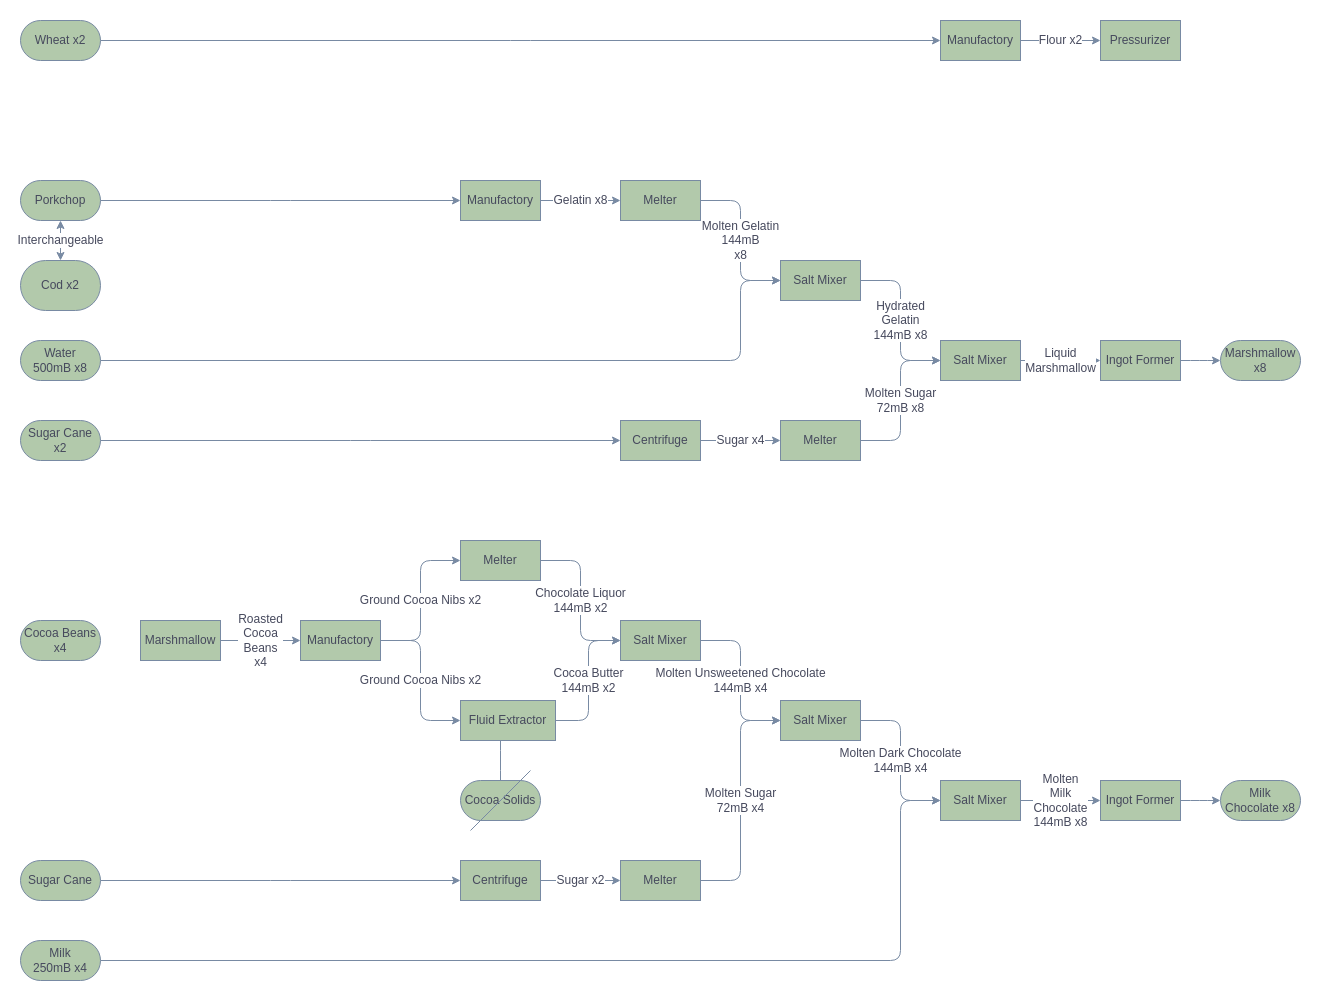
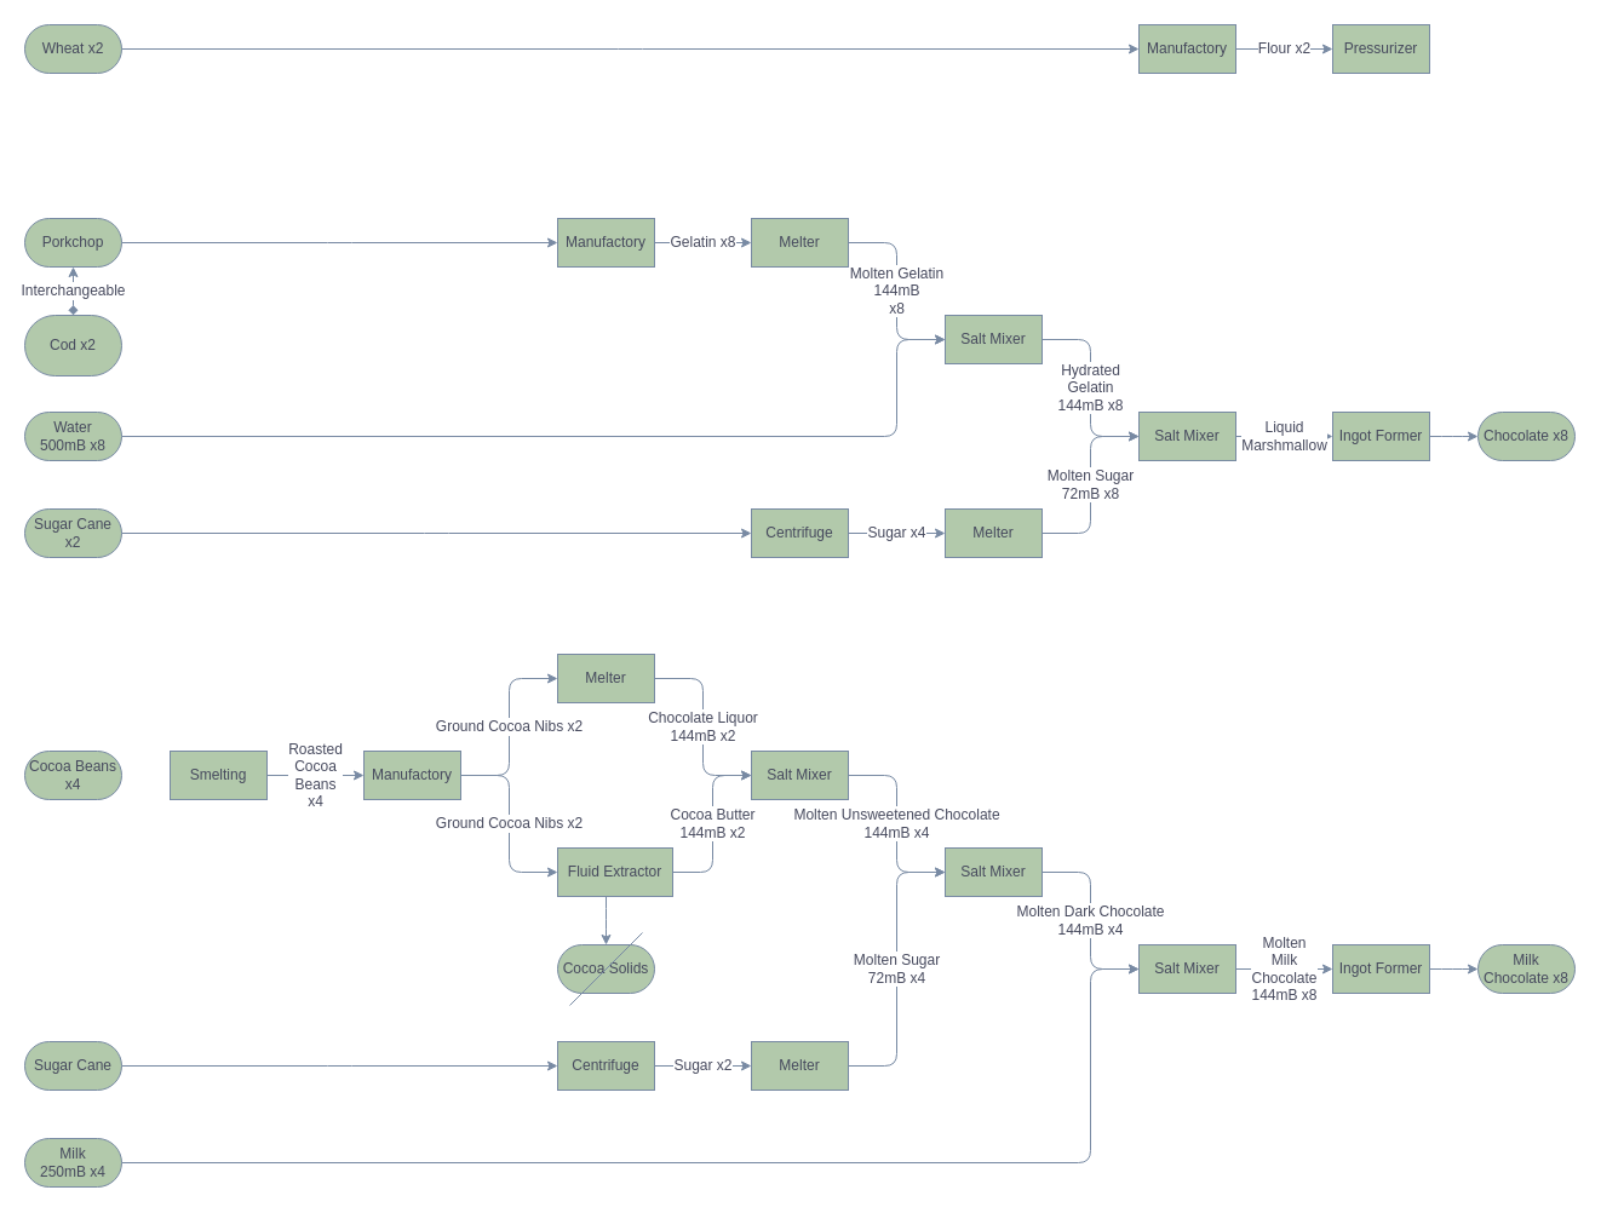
- <mxCell id="23" value="Interchangeable" style="edgeStyle=elbowEdgeStyle;orthogonalLoop=1;jettySize=auto;html=1;fontSize=12;startArrow=classic;startFill=1;fontStyle=0;labelBackgroundColor=#ffffff;strokeWidth=1;fillColor=none;strokeColor=#788AA3;fontColor=#46495D;" parent="1" source="24" target="59" edge="1"><mxGeometry relative="1" as="geometry"><Array as="points"><mxPoint x="60" y="240" /></Array><mxPoint as="offset" /></mxGeometry></mxCell>
+ <mxCell id="23" value="Interchangeable" style="edgeStyle=elbowEdgeStyle;orthogonalLoop=1;jettySize=auto;html=1;fontSize=12;startArrow=classic;startFill=1;fontStyle=0;labelBackgroundColor=#ffffff;strokeWidth=1;fillColor=none;strokeColor=#788AA3;fontColor=#46495D;endArrow=diamond;" parent="1" source="24" target="59" edge="1"><mxGeometry relative="1" as="geometry"><Array as="points"><mxPoint x="60" y="240" /></Array><mxPoint as="offset" /></mxGeometry></mxCell>
- <mxCell id="9" value="Marshmallow x8" style="rounded=1;whiteSpace=wrap;html=1;arcSize=50;fontSize=12;fontFamily=Helvetica;fontStyle=0;labelBackgroundColor=none;strokeWidth=1;strokeColor=#788AA3;fontColor=#46495D;fillColor=#B2C9AB;" parent="1" vertex="1"><mxGeometry x="1220" y="340" width="80" height="40" as="geometry" /></mxCell>
+ <mxCell id="9" value="Chocolate x8" style="rounded=1;whiteSpace=wrap;html=1;arcSize=50;fontSize=12;fontFamily=Helvetica;fontStyle=0;labelBackgroundColor=none;strokeWidth=1;strokeColor=#788AA3;fontColor=#46495D;fillColor=#B2C9AB;" parent="1" vertex="1"><mxGeometry x="1220" y="340" width="80" height="40" as="geometry" /></mxCell>
- <mxCell id="53" value="Marshmallow" style="rounded=0;whiteSpace=wrap;html=1;fontSize=12;fontFamily=Helvetica;fontStyle=0;labelBackgroundColor=none;strokeWidth=1;strokeColor=#788AA3;fontColor=#46495D;fillColor=#B2C9AB;" parent="1" vertex="1"><mxGeometry x="140" y="620" width="80" height="40" as="geometry" /></mxCell>
+ <mxCell id="53" value="Smelting" style="rounded=0;whiteSpace=wrap;html=1;fontSize=12;fontFamily=Helvetica;fontStyle=0;labelBackgroundColor=none;strokeWidth=1;strokeColor=#788AA3;fontColor=#46495D;fillColor=#B2C9AB;" parent="1" vertex="1"><mxGeometry x="140" y="620" width="80" height="40" as="geometry" /></mxCell>
- <mxCell id="43" style="edgeStyle=elbowEdgeStyle;orthogonalLoop=1;jettySize=auto;html=1;fontSize=12;fontStyle=0;labelBackgroundColor=#ffffff;strokeWidth=1;fillColor=none;strokeColor=#788AA3;fontColor=#46495D;endArrow=none;" parent="1" source="44" target="47" edge="1"><mxGeometry relative="1" as="geometry" /></mxCell>
+ <mxCell id="43" style="edgeStyle=elbowEdgeStyle;orthogonalLoop=1;jettySize=auto;html=1;fontSize=12;fontStyle=0;labelBackgroundColor=#ffffff;strokeWidth=1;fillColor=none;strokeColor=#788AA3;fontColor=#46495D;" parent="1" source="44" target="47" edge="1"><mxGeometry relative="1" as="geometry" /></mxCell>
